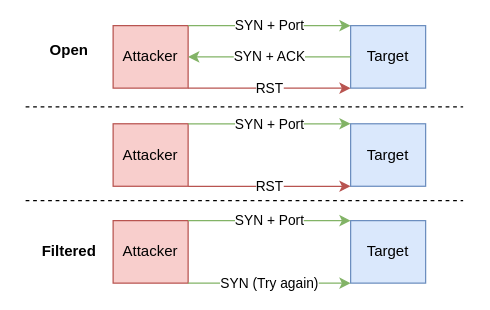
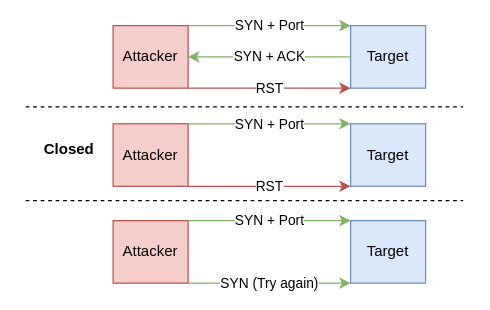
- <mxCell id="7" value="Open" style="text;html=1;strokeColor=none;fillColor=none;align=center;verticalAlign=middle;whiteSpace=wrap;rounded=0;fontStyle=1" vertex="1" parent="1"><mxGeometry x="20" y="30" width="70" height="20" as="geometry" /></mxCell>
+ <mxCell id="8" value="Closed" style="text;html=1;strokeColor=none;fillColor=none;align=center;verticalAlign=middle;whiteSpace=wrap;rounded=0;fontStyle=1" vertex="1" parent="1"><mxGeometry x="20" y="109" width="70" height="20" as="geometry" /></mxCell>
- <mxCell id="9" value="Filtered" style="text;html=1;strokeColor=none;fillColor=none;align=center;verticalAlign=middle;whiteSpace=wrap;rounded=0;fontStyle=1" vertex="1" parent="1"><mxGeometry x="20" y="191" width="70" height="20" as="geometry" /></mxCell>
